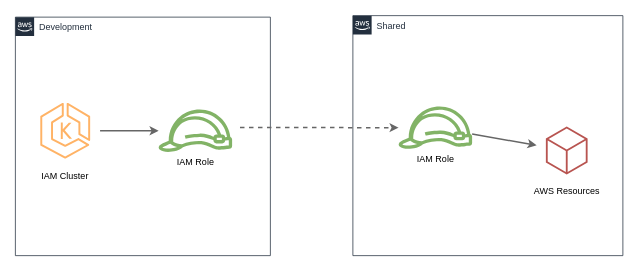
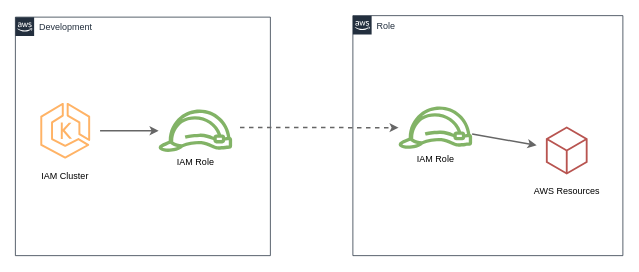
- <mxCell id="6" value="Shared" style="points=[[0,0],[0.25,0],[0.5,0],[0.75,0],[1,0],[1,0.25],[1,0.5],[1,0.75],[1,1],[0.75,1],[0.5,1],[0.25,1],[0,1],[0,0.75],[0,0.5],[0,0.25]];outlineConnect=0;gradientColor=none;html=1;whiteSpace=wrap;fontSize=12;fontStyle=0;container=1;pointerEvents=0;collapsible=0;recursiveResize=0;shape=mxgraph.aws4.group;grIcon=mxgraph.aws4.group_aws_cloud_alt;strokeColor=#232F3E;fillColor=none;verticalAlign=top;align=left;spacingLeft=30;fontColor=#232F3E;dashed=0;" parent="1" vertex="1"><mxGeometry x="470" y="20" width="360" height="320" as="geometry" /></mxCell>
+ <mxCell id="6" value="Role" style="points=[[0,0],[0.25,0],[0.5,0],[0.75,0],[1,0],[1,0.25],[1,0.5],[1,0.75],[1,1],[0.75,1],[0.5,1],[0.25,1],[0,1],[0,0.75],[0,0.5],[0,0.25]];outlineConnect=0;gradientColor=none;html=1;whiteSpace=wrap;fontSize=12;fontStyle=0;container=1;pointerEvents=0;collapsible=0;recursiveResize=0;shape=mxgraph.aws4.group;grIcon=mxgraph.aws4.group_aws_cloud_alt;strokeColor=#232F3E;fillColor=none;verticalAlign=top;align=left;spacingLeft=30;fontColor=#232F3E;dashed=0;" parent="1" vertex="1"><mxGeometry x="470" y="20" width="360" height="320" as="geometry" /></mxCell>
